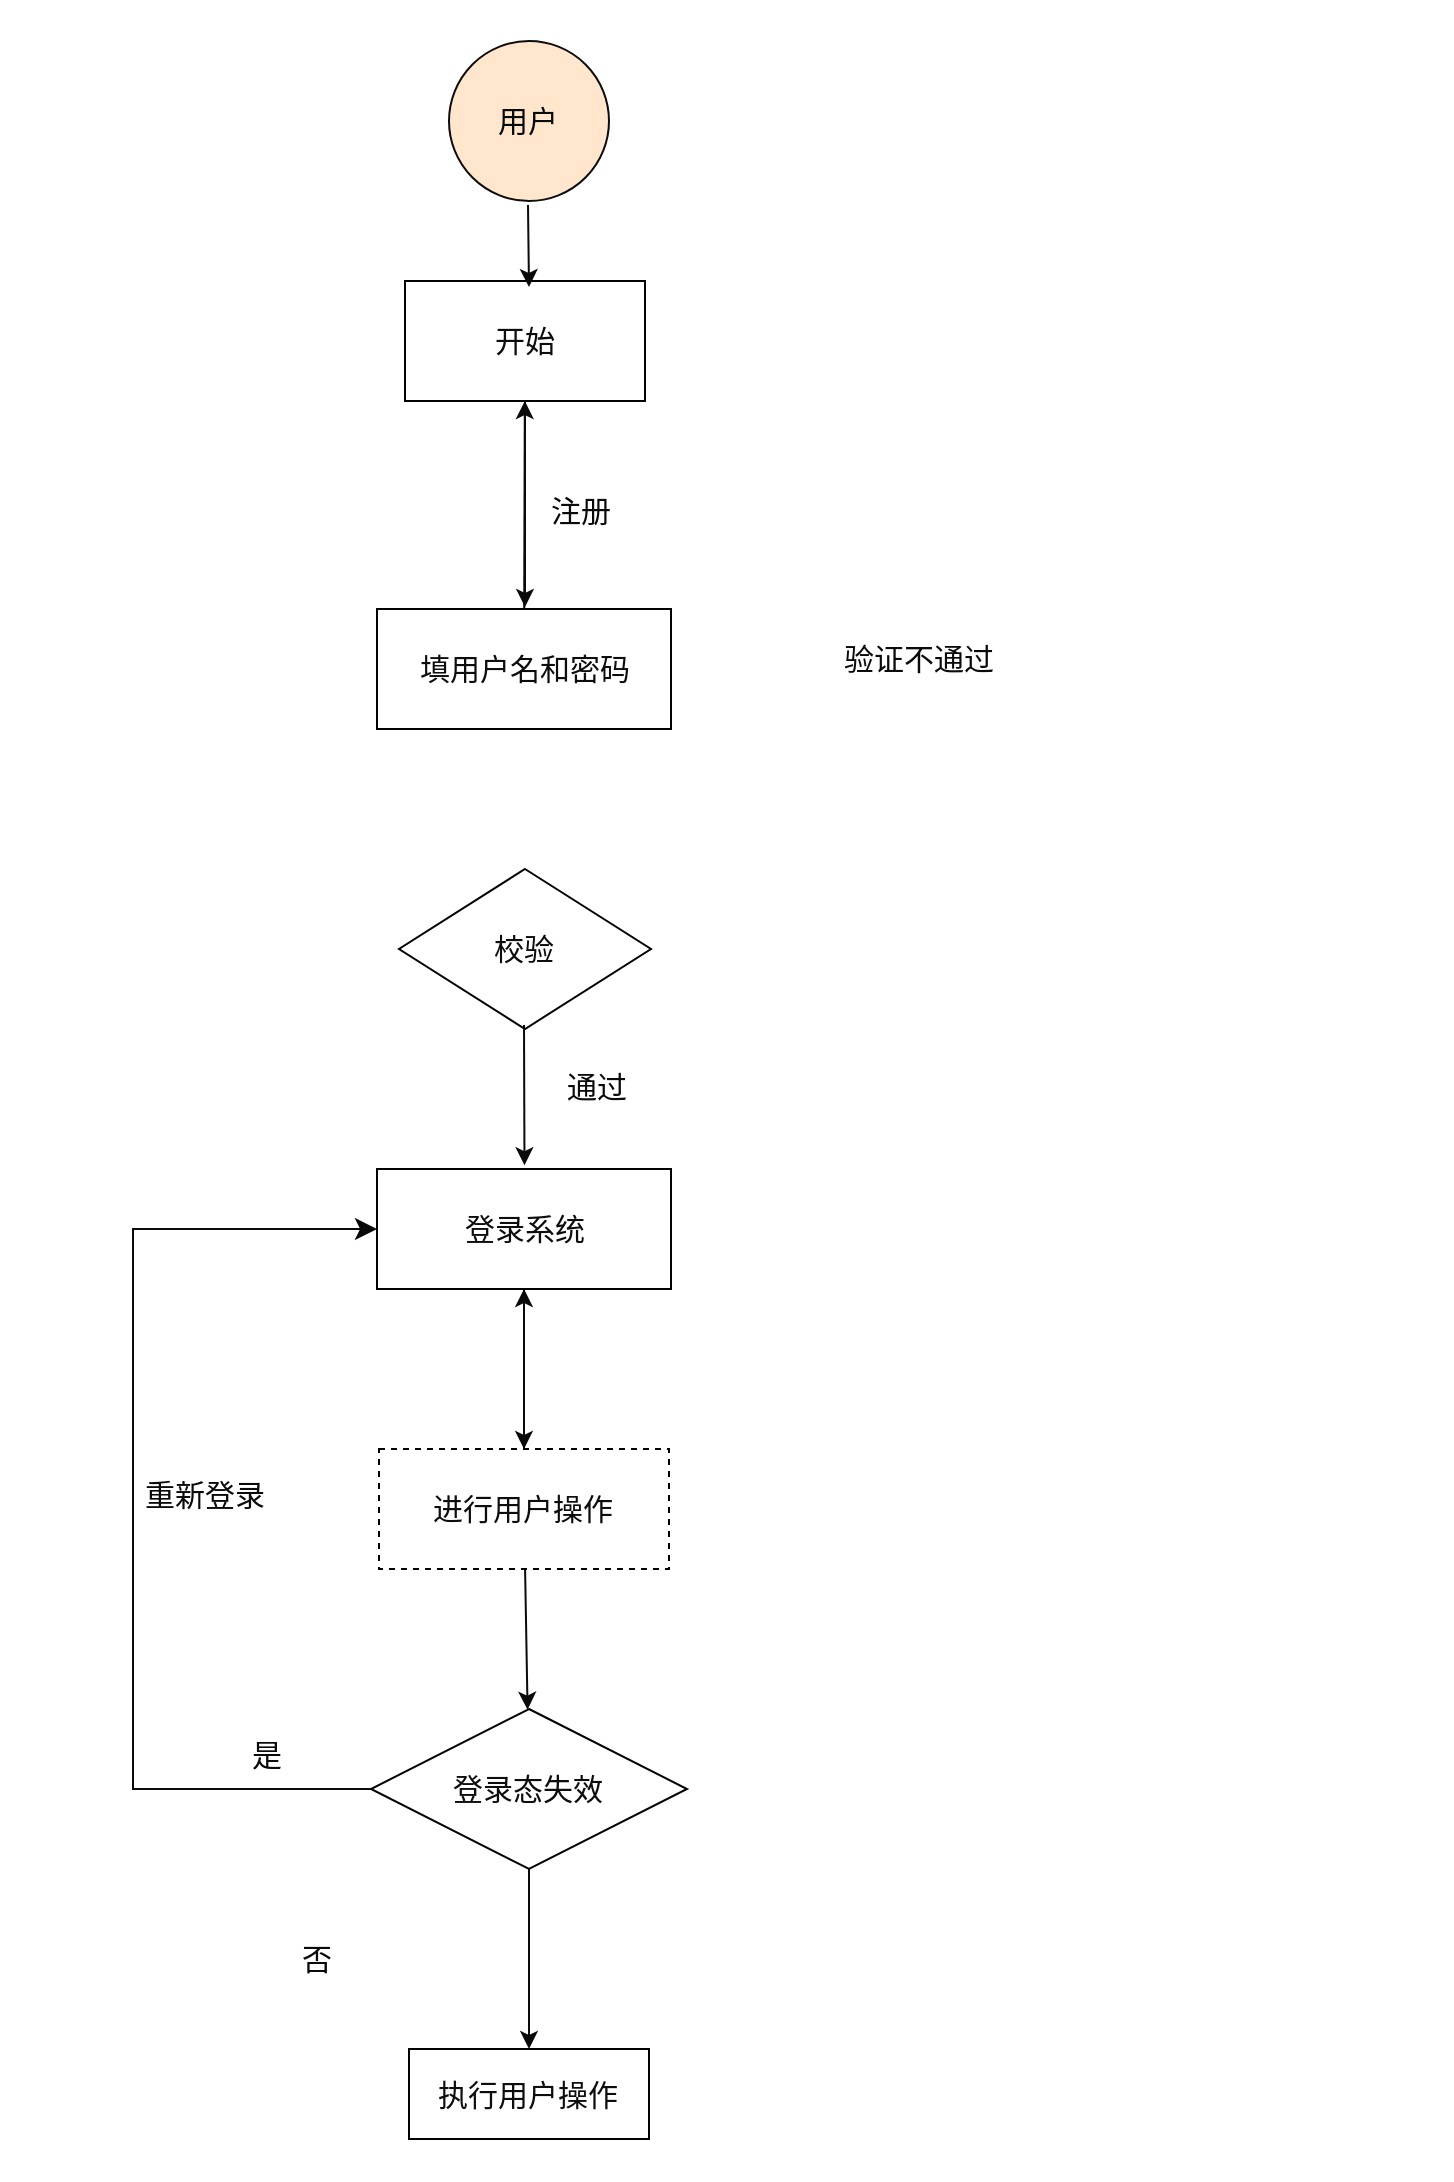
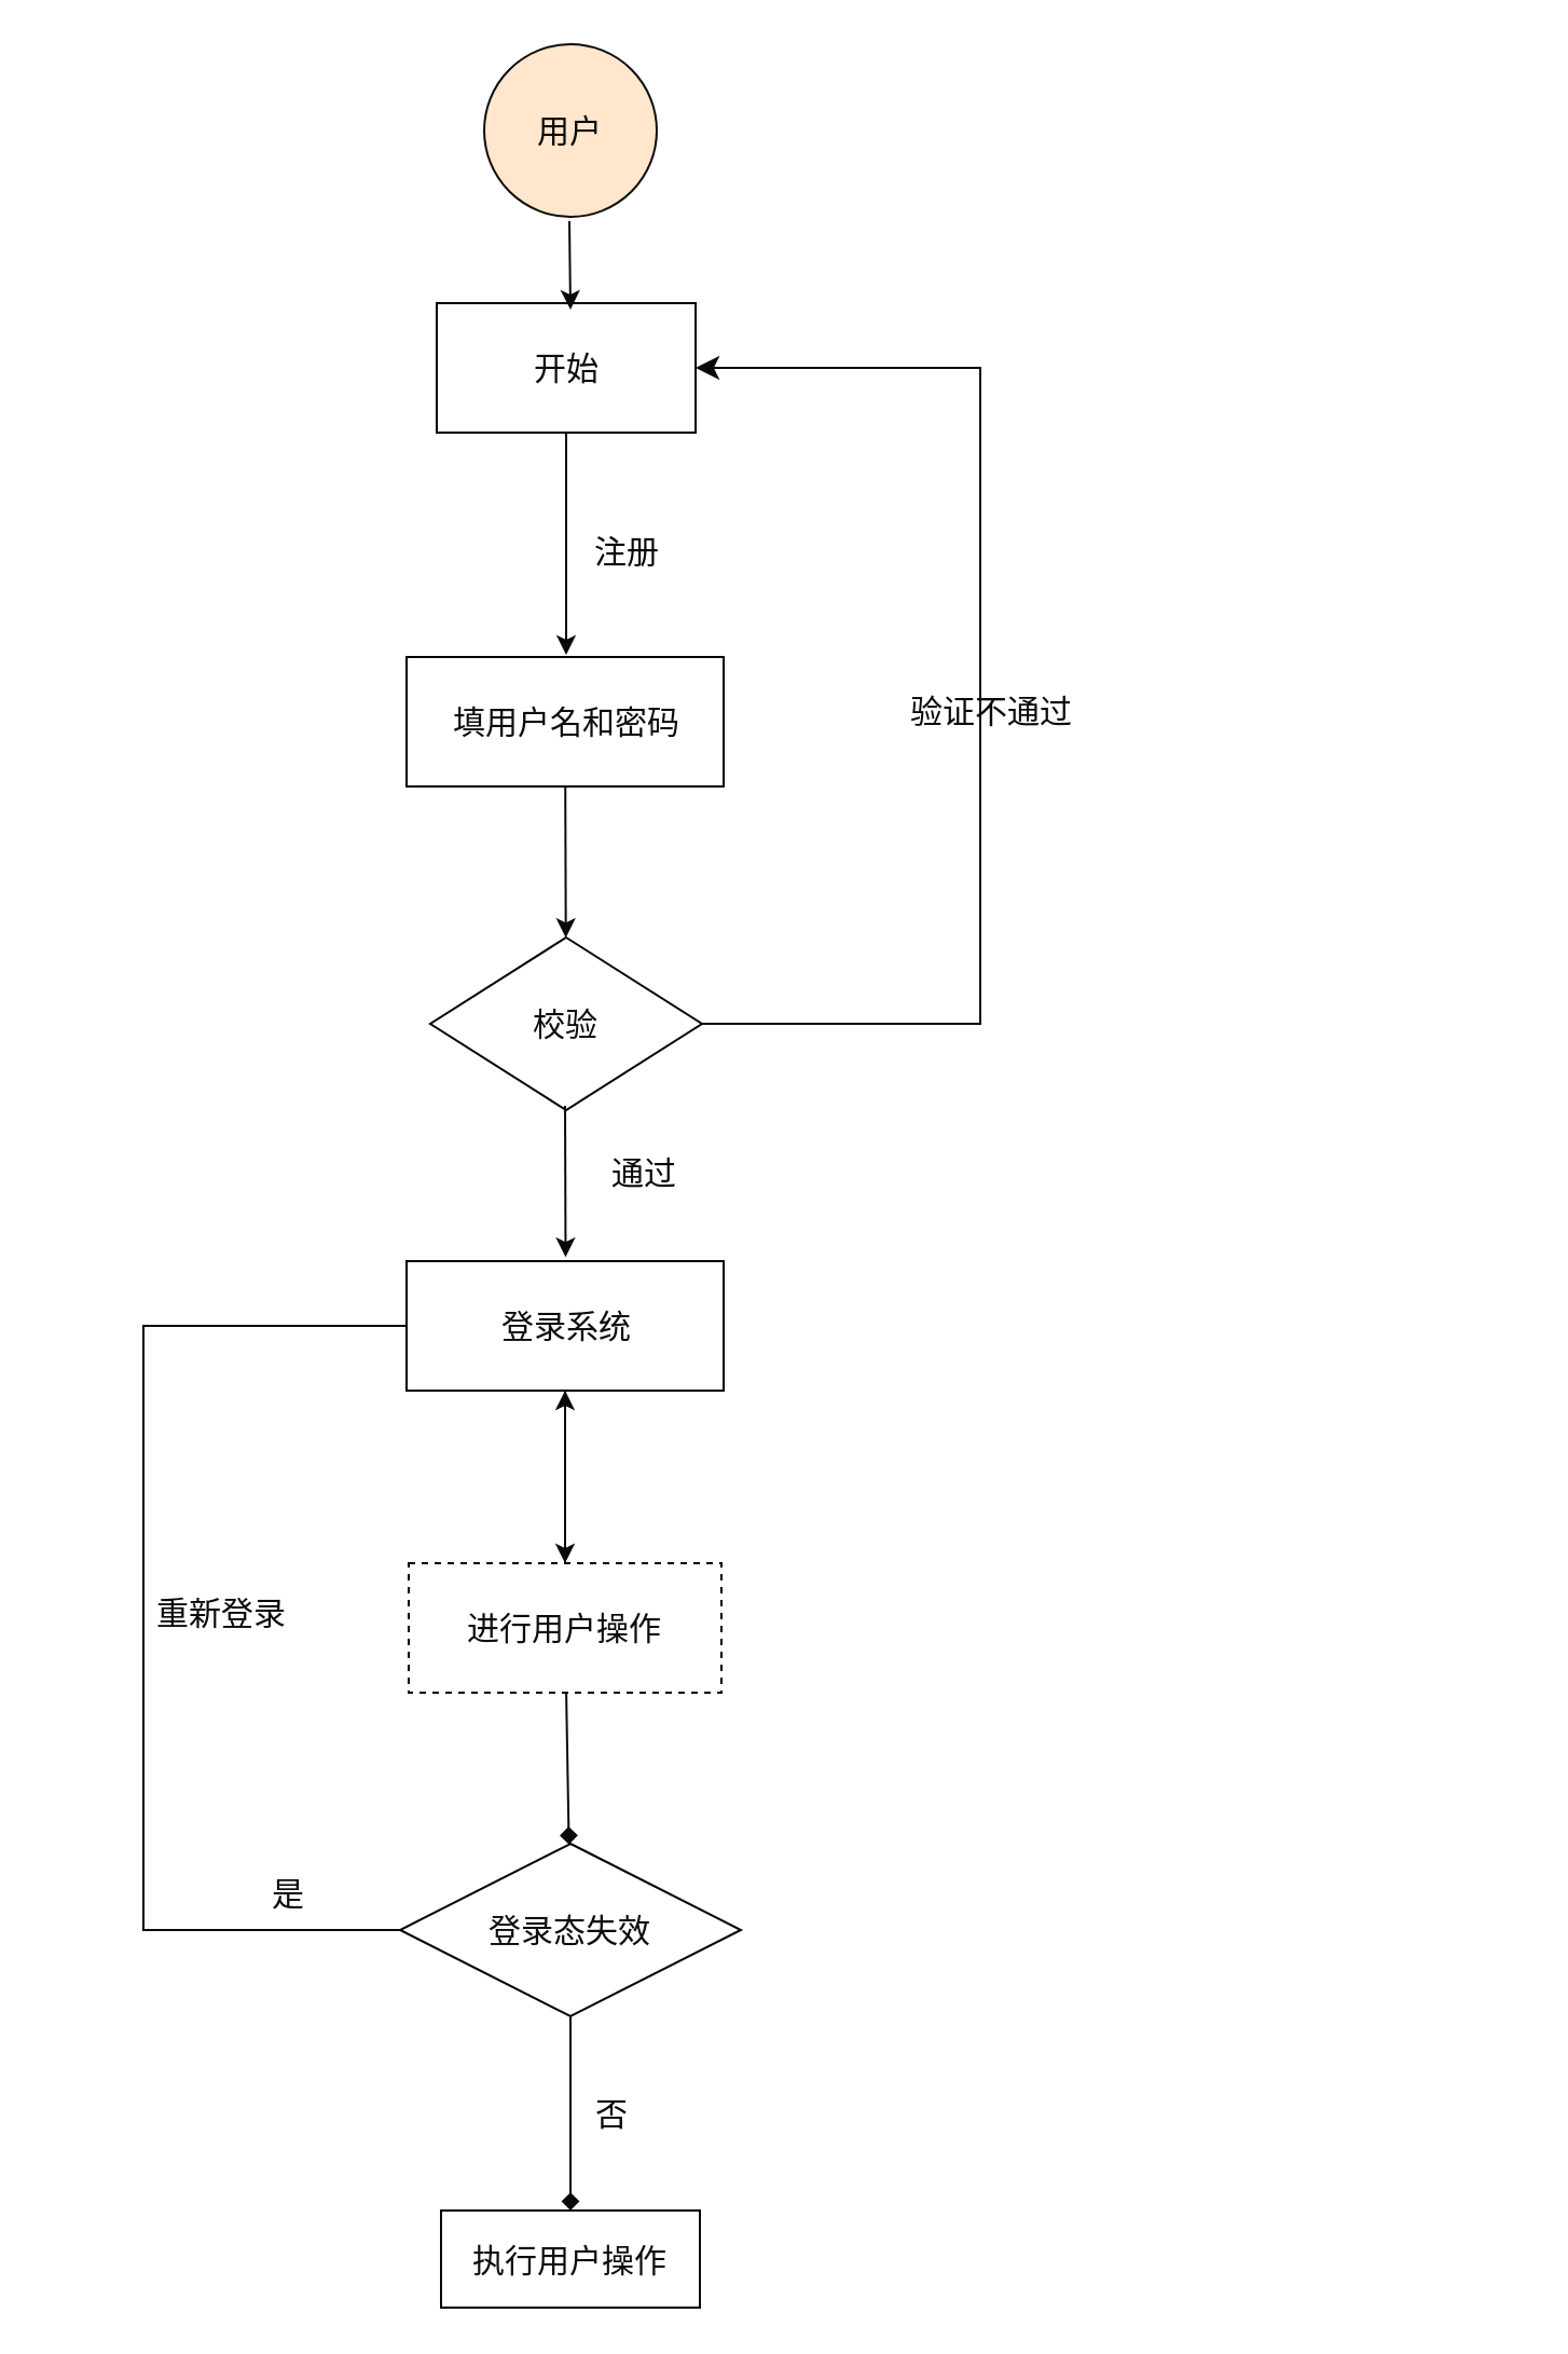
- <mxCell id="5" value="" style="edgeStyle=none;html=1;strokeColor=#0a0a0a;fontSize=15;fontColor=#0a0a0a;" edge="1" parent="1" source="6" target="2"><mxGeometry relative="1" as="geometry" /></mxCell>
+ <mxCell id="5" value="" style="edgeStyle=none;html=1;strokeColor=#0a0a0a;fontSize=15;fontColor=#0a0a0a;" edge="1" parent="1" source="6" target="11"><mxGeometry relative="1" as="geometry" /></mxCell>
+ <mxCell id="9" value="" style="edgeStyle=elbowEdgeStyle;elbow=horizontal;endArrow=classic;html=1;curved=0;rounded=0;endSize=8;startSize=8;strokeColor=#0a0a0a;fontSize=15;fontColor=#0a0a0a;exitX=1;exitY=0.5;exitDx=0;exitDy=0;" edge="1" parent="1" source="11" target="2"><mxGeometry width="50" height="50" relative="1" as="geometry"><mxPoint x="388" y="340" as="sourcePoint" /><mxPoint x="385" y="287" as="targetPoint" /><Array as="points"><mxPoint x="454" y="322" /><mxPoint x="369" y="519" /><mxPoint x="519" y="530" /><mxPoint x="705" y="616" /><mxPoint x="482" y="626" /><mxPoint x="627" y="460" /><mxPoint x="367" y="520" /><mxPoint x="494" y="246" /><mxPoint x="359" y="198" /><mxPoint x="433" y="222" /><mxPoint x="373" y="322" /><mxPoint x="486" y="250" /><mxPoint x="476" y="316" /></Array></mxGeometry></mxCell>
- <mxCell id="21" value="" style="edgeStyle=elbowEdgeStyle;elbow=vertical;endArrow=classic;html=1;curved=0;rounded=0;endSize=8;startSize=8;strokeColor=#0a0a0a;fontSize=15;fontColor=#0a0a0a;exitX=0;exitY=0.5;exitDx=0;exitDy=0;entryX=0;entryY=0.5;entryDx=0;entryDy=0;" edge="1" parent="1" source="20" target="15"><mxGeometry width="50" height="50" relative="1" as="geometry"><mxPoint x="-14" y="897" as="sourcePoint" /><mxPoint x="157" y="524" as="targetPoint" /><Array as="points"><mxPoint x="66" y="756" /><mxPoint x="30" y="942" /><mxPoint x="180" y="953" /><mxPoint x="366" y="1039" /><mxPoint x="143" y="1049" /><mxPoint x="288" y="883" /><mxPoint x="28" y="943" /><mxPoint x="155" y="669" /><mxPoint x="20" y="621" /><mxPoint x="94" y="645" /><mxPoint x="34" y="745" /><mxPoint x="147" y="673" /><mxPoint x="137" y="739" /></Array></mxGeometry></mxCell>
+ <mxCell id="21" value="" style="edgeStyle=elbowEdgeStyle;elbow=vertical;endArrow=none;html=1;curved=0;rounded=0;endSize=8;startSize=8;strokeColor=#0a0a0a;fontSize=15;fontColor=#0a0a0a;exitX=0;exitY=0.5;exitDx=0;exitDy=0;entryX=0;entryY=0.5;entryDx=0;entryDy=0;" edge="1" parent="1" source="20" target="15"><mxGeometry width="50" height="50" relative="1" as="geometry"><mxPoint x="-14" y="897" as="sourcePoint" /><mxPoint x="157" y="524" as="targetPoint" /><Array as="points"><mxPoint x="66" y="756" /><mxPoint x="30" y="942" /><mxPoint x="180" y="953" /><mxPoint x="366" y="1039" /><mxPoint x="143" y="1049" /><mxPoint x="288" y="883" /><mxPoint x="28" y="943" /><mxPoint x="155" y="669" /><mxPoint x="20" y="621" /><mxPoint x="94" y="645" /><mxPoint x="34" y="745" /><mxPoint x="147" y="673" /><mxPoint x="137" y="739" /></Array></mxGeometry></mxCell>
- <mxCell id="17" value="" style="edgeStyle=none;html=1;strokeColor=#0a0a0a;fontSize=15;fontColor=#0a0a0a;" edge="1" parent="1" source="18" target="20"><mxGeometry relative="1" as="geometry" /></mxCell>
+ <mxCell id="17" value="" style="edgeStyle=none;html=1;strokeColor=#0a0a0a;fontSize=15;fontColor=#0a0a0a;endArrow=diamond;" edge="1" parent="1" source="18" target="20"><mxGeometry relative="1" as="geometry" /></mxCell>
- <mxCell id="24" value="否" style="text;html=1;align=center;verticalAlign=middle;resizable=0;points=[];autosize=1;strokeColor=none;fillColor=none;fontSize=15;fontColor=#0a0a0a;" vertex="1" parent="1"><mxGeometry x="141" y="964" width="33" height="30" as="geometry" /></mxCell>
+ <mxCell id="24" value="否" style="text;html=1;align=center;verticalAlign=middle;resizable=0;points=[];autosize=1;strokeColor=none;fillColor=none;fontSize=15;fontColor=#0a0a0a;" vertex="1" parent="1"><mxGeometry x="266" y="964" width="33" height="30" as="geometry" /></mxCell>
- <mxCell id="19" value="" style="edgeStyle=none;html=1;strokeColor=#0a0a0a;fontSize=15;fontColor=#0a0a0a;" edge="1" parent="1" source="20" target="23"><mxGeometry relative="1" as="geometry" /></mxCell>
+ <mxCell id="19" value="" style="edgeStyle=none;html=1;strokeColor=#0a0a0a;fontSize=15;fontColor=#0a0a0a;endArrow=diamond;" edge="1" parent="1" source="20" target="23"><mxGeometry relative="1" as="geometry" /></mxCell>
